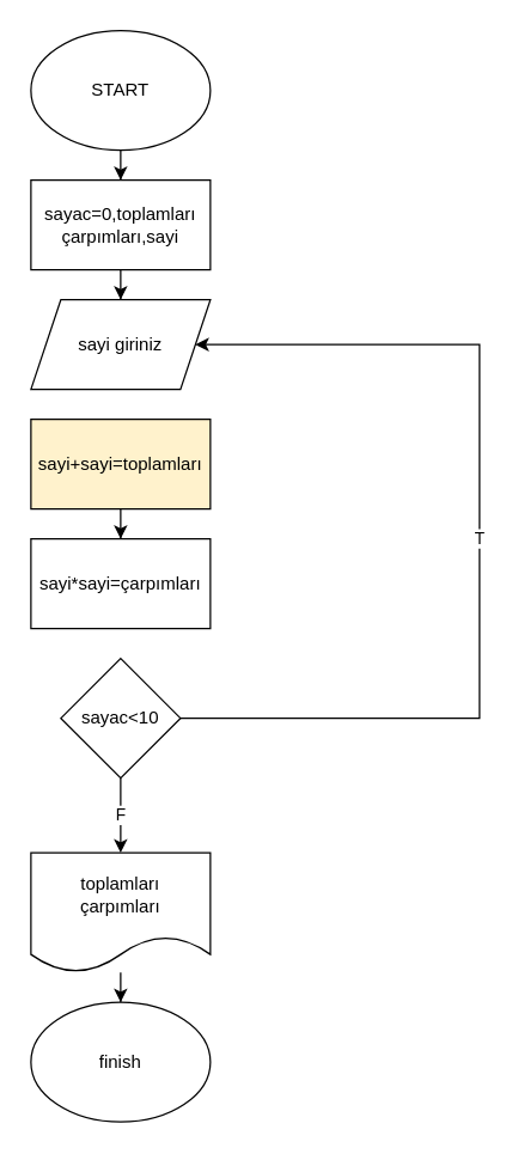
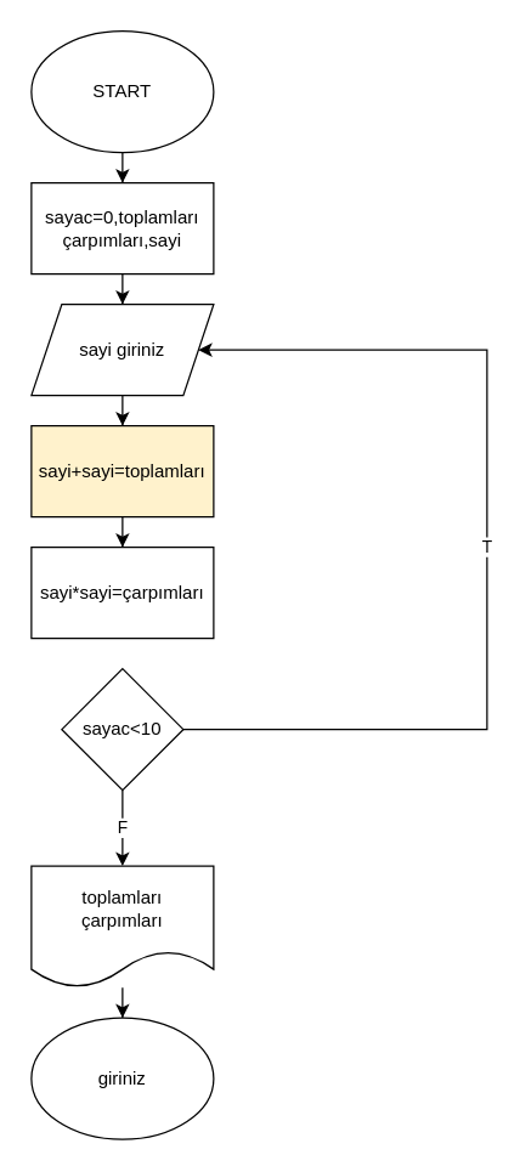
+ <mxCell id="6" style="edgeStyle=orthogonalEdgeStyle;rounded=0;orthogonalLoop=1;jettySize=auto;html=1;" edge="1" parent="1" source="7" target="9"><mxGeometry relative="1" as="geometry"><mxPoint x="80" y="310" as="targetPoint" /></mxGeometry></mxCell>
- <mxCell id="16" value="finish" style="ellipse;whiteSpace=wrap;html=1;" vertex="1" parent="1"><mxGeometry x="20" y="670" width="120" height="80" as="geometry" /></mxCell>
+ <mxCell id="16" value="giriniz" style="ellipse;whiteSpace=wrap;html=1;" vertex="1" parent="1"><mxGeometry x="20" y="670" width="120" height="80" as="geometry" /></mxCell>
